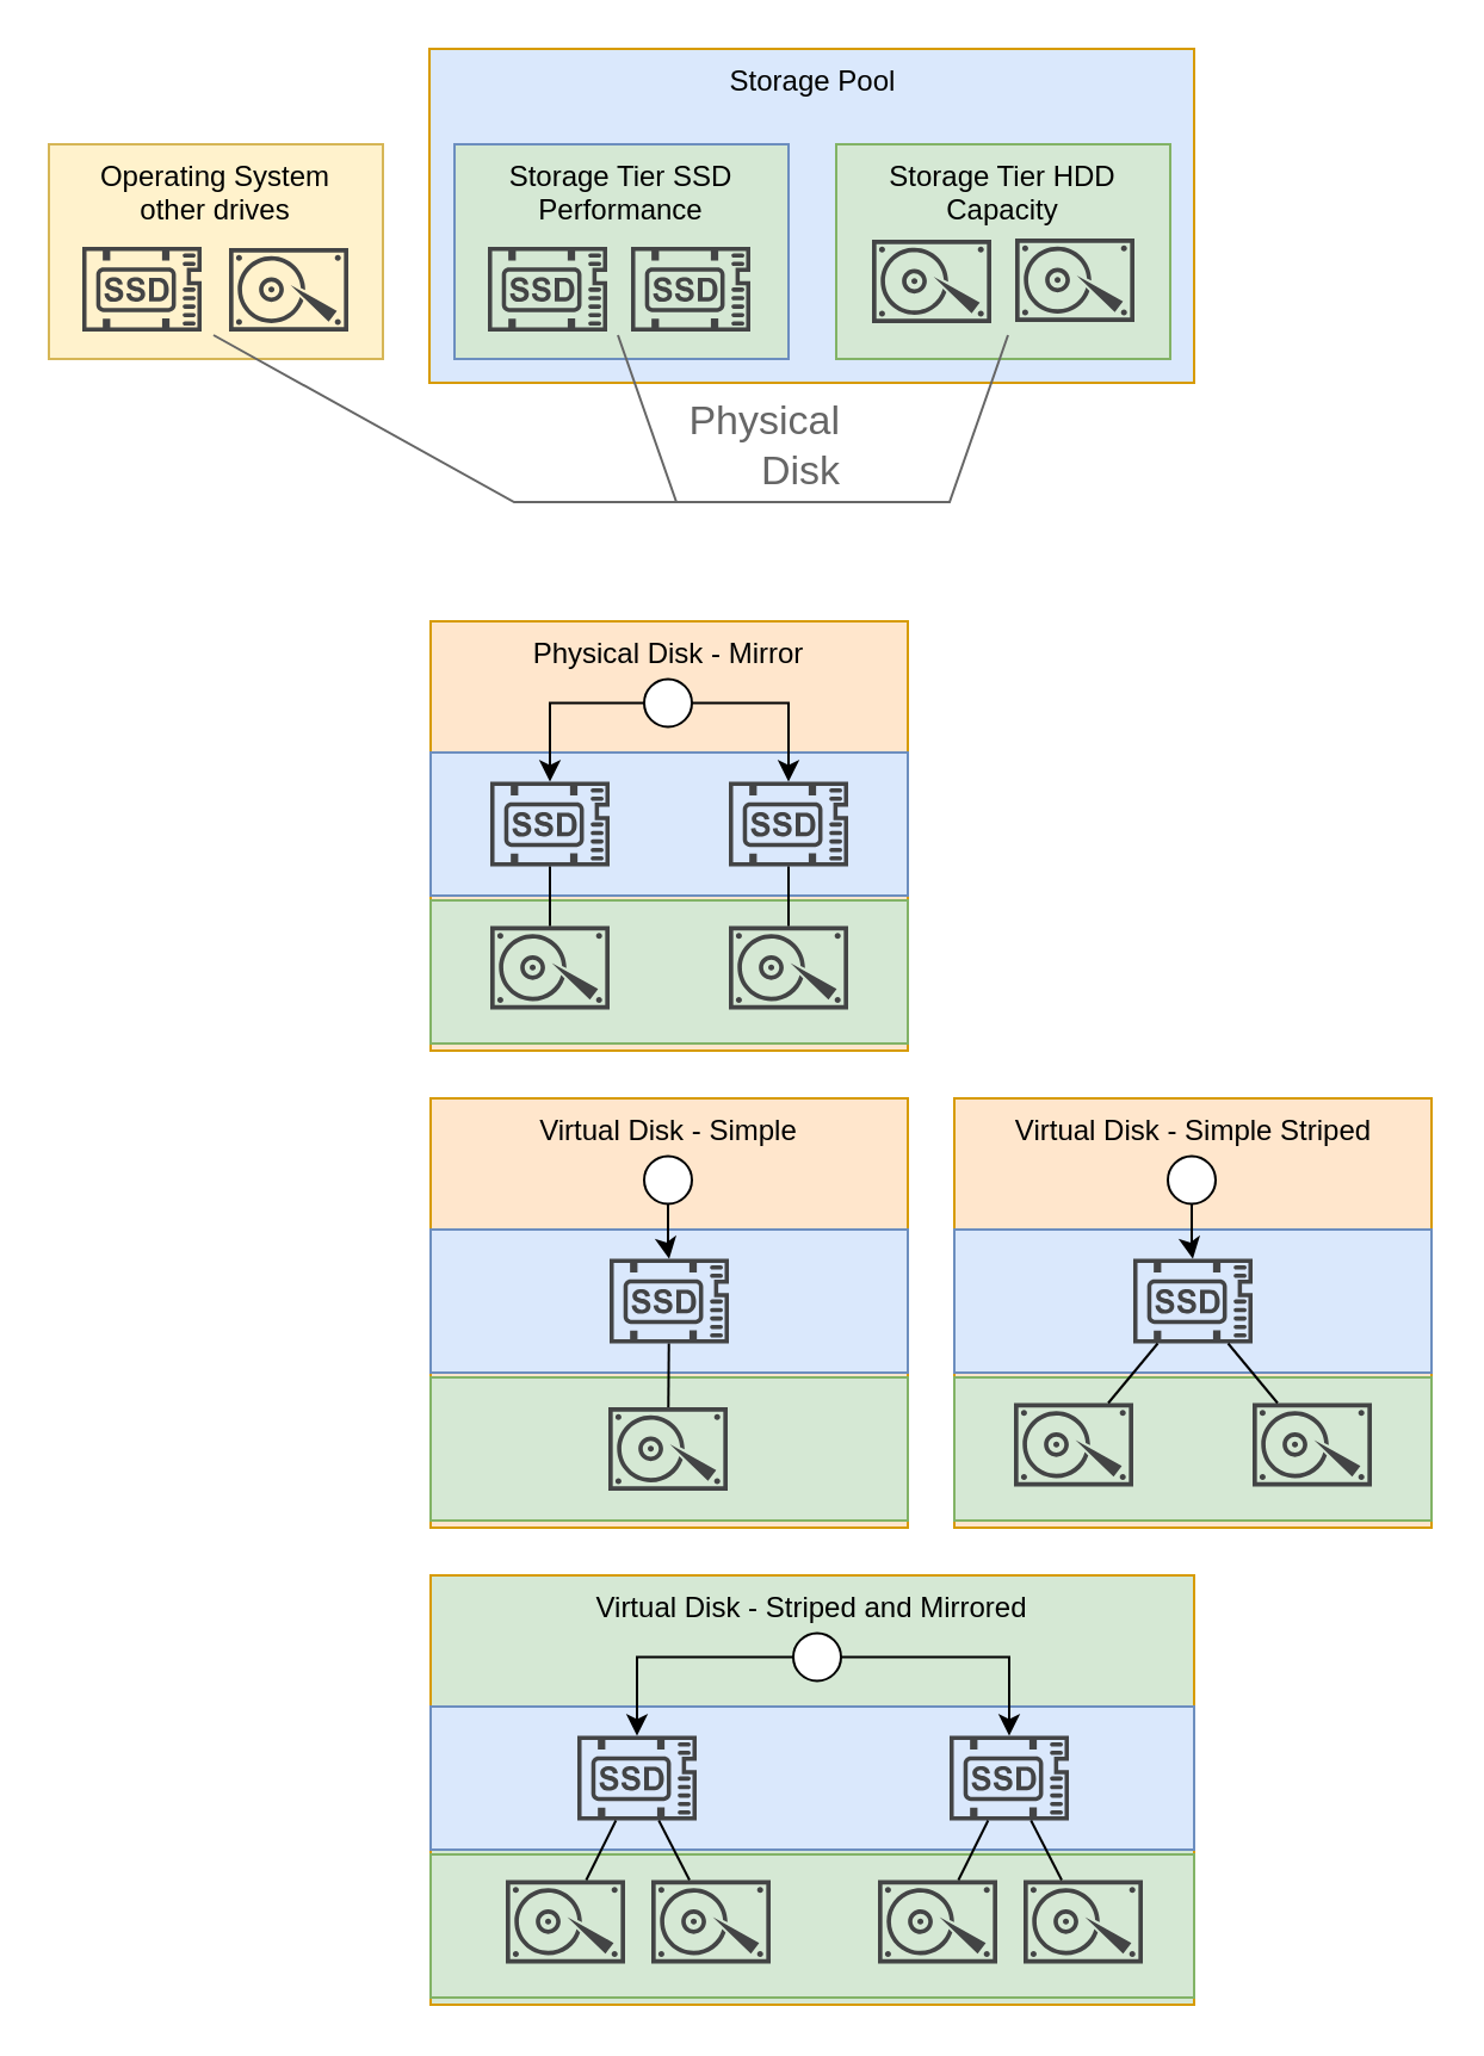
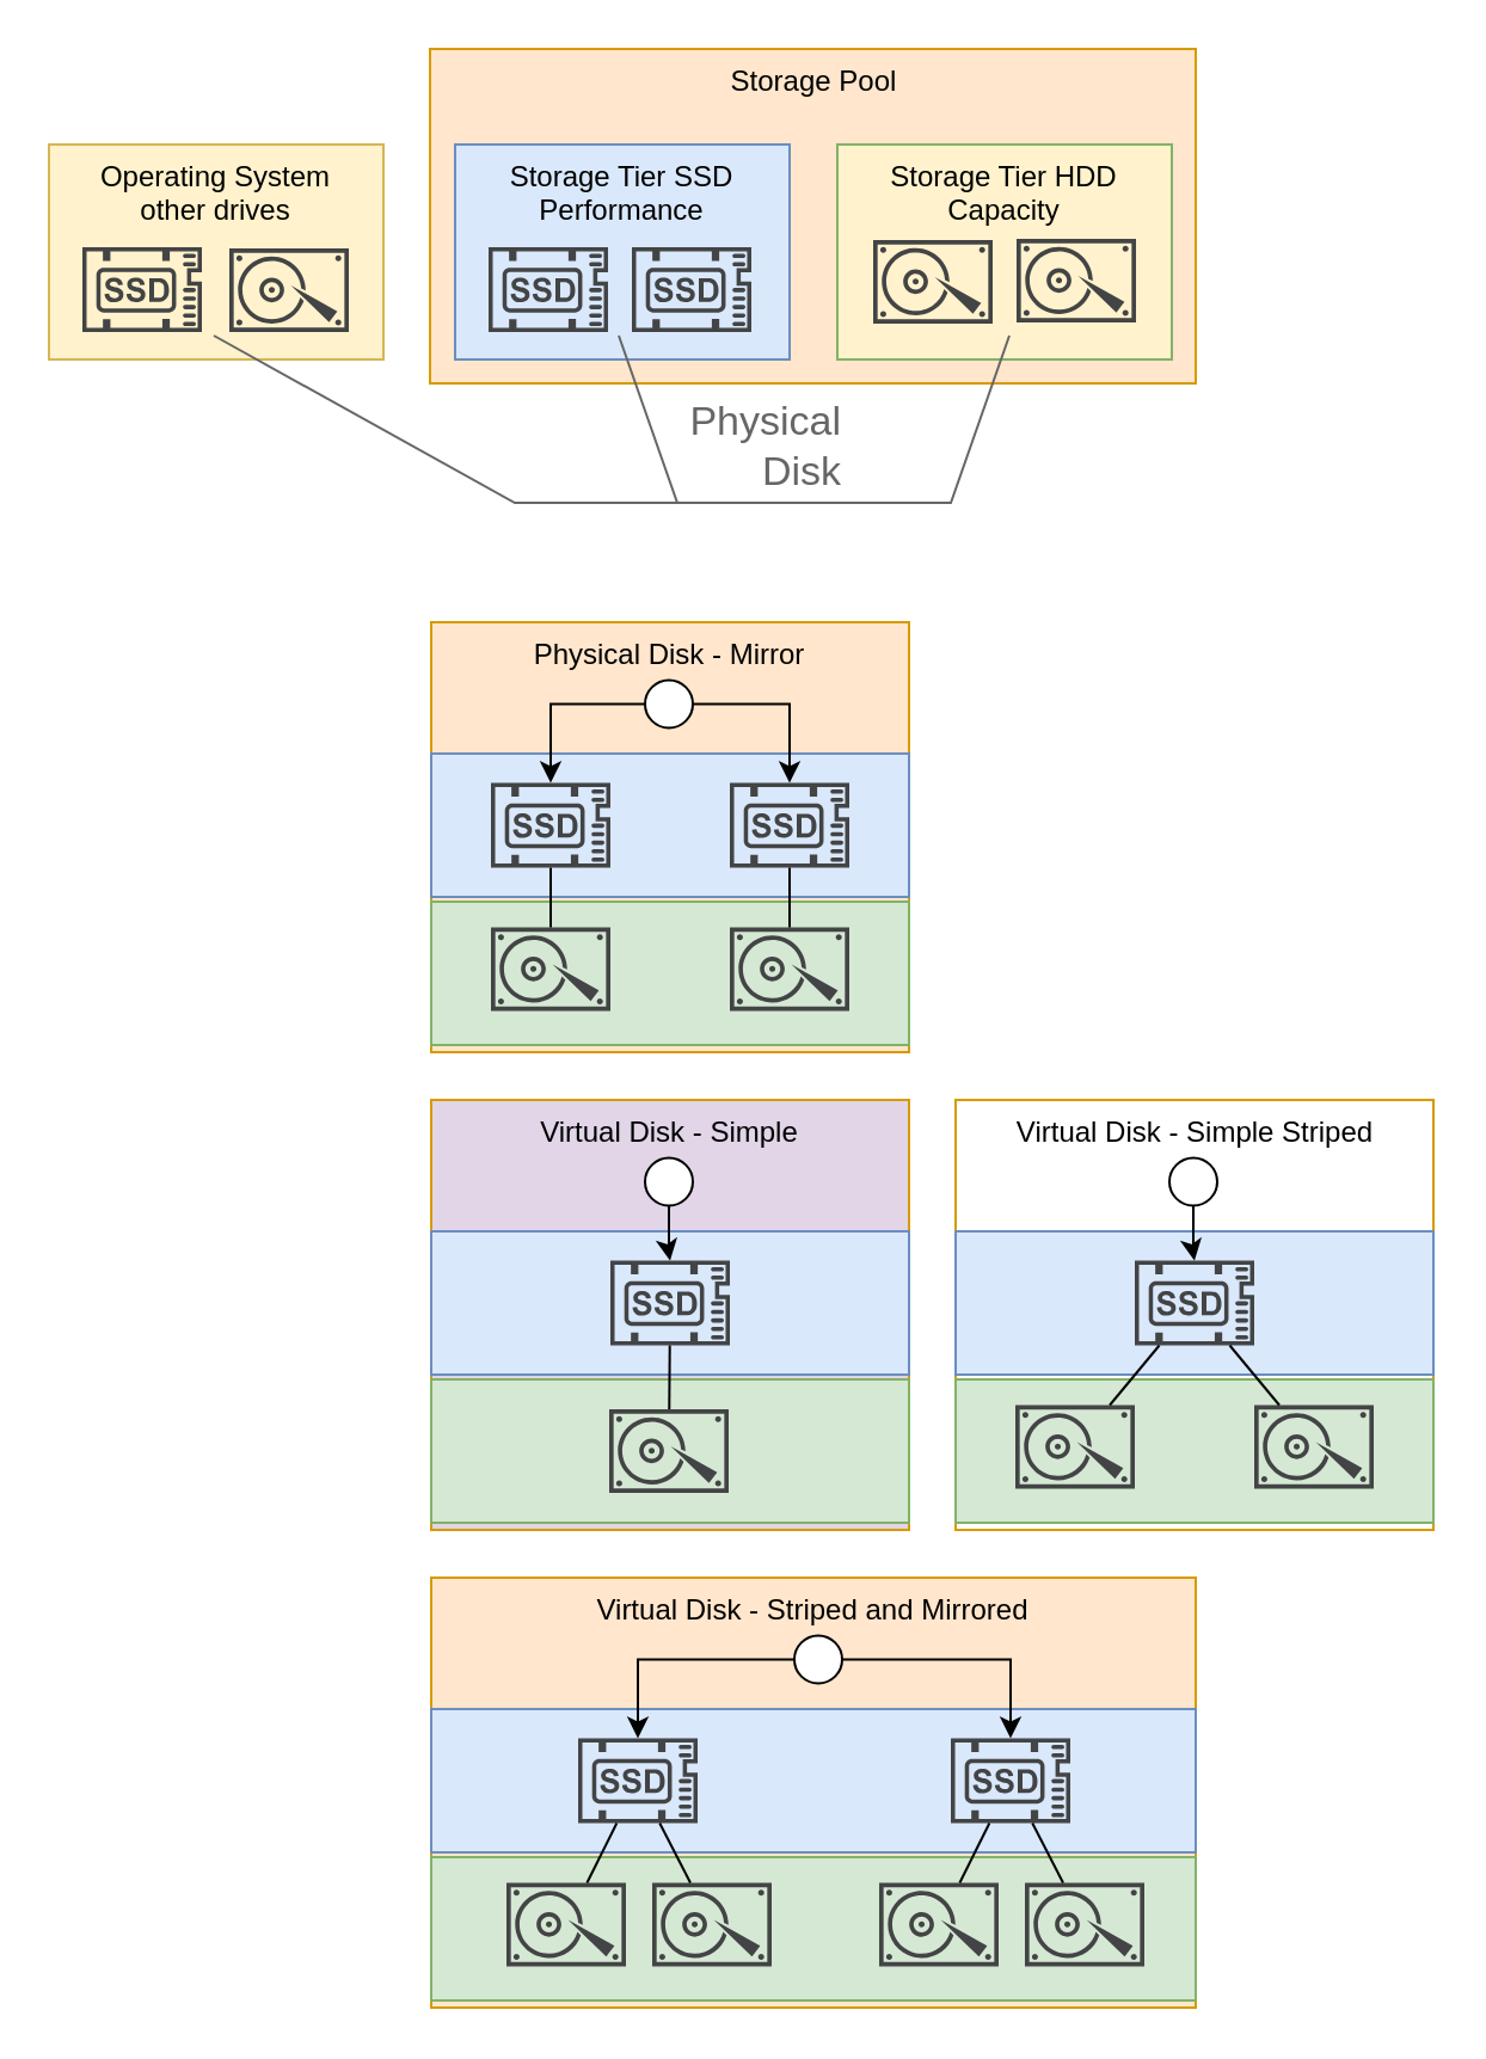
- <mxCell id="5" value="Storage Pool" style="rounded=0;whiteSpace=wrap;html=1;verticalAlign=top;fillColor=#dae8fc;strokeColor=#d79b00;" parent="1" vertex="1"><mxGeometry x="179.5" y="20" width="320.5" height="140" as="geometry" /></mxCell>
+ <mxCell id="5" value="Storage Pool" style="rounded=0;whiteSpace=wrap;html=1;verticalAlign=top;fillColor=#ffe6cc;strokeColor=#d79b00;" parent="1" vertex="1"><mxGeometry x="179.5" y="20" width="320.5" height="140" as="geometry" /></mxCell>
- <mxCell id="7" value="Storage Tier SSD Performance" style="rounded=0;whiteSpace=wrap;html=1;verticalAlign=top;fillColor=#d5e8d4;strokeColor=#6c8ebf;" parent="6" vertex="1"><mxGeometry width="140" height="90" as="geometry" /></mxCell>
+ <mxCell id="7" value="Storage Tier SSD Performance" style="rounded=0;whiteSpace=wrap;html=1;verticalAlign=top;fillColor=#dae8fc;strokeColor=#6c8ebf;" parent="6" vertex="1"><mxGeometry width="140" height="90" as="geometry" /></mxCell>
- <mxCell id="12" value="Storage Tier HDD&lt;br&gt;Capacity" style="rounded=0;whiteSpace=wrap;html=1;verticalAlign=top;fillColor=#d5e8d4;strokeColor=#82b366;" parent="11" vertex="1"><mxGeometry width="140" height="90" as="geometry" /></mxCell>
+ <mxCell id="12" value="Storage Tier HDD&lt;br&gt;Capacity" style="rounded=0;whiteSpace=wrap;html=1;verticalAlign=top;fillColor=#fff2cc;strokeColor=#82b366;" parent="11" vertex="1"><mxGeometry width="140" height="90" as="geometry" /></mxCell>
- <mxCell id="58" value="Virtual Disk - Simple" style="rounded=0;whiteSpace=wrap;html=1;verticalAlign=top;fillColor=#ffe6cc;strokeColor=#d79b00;" vertex="1" parent="1"><mxGeometry x="180" y="460" width="200" height="180" as="geometry" /></mxCell>
+ <mxCell id="58" value="Virtual Disk - Simple" style="rounded=0;whiteSpace=wrap;html=1;verticalAlign=top;fillColor=#e1d5e7;strokeColor=#d79b00;" vertex="1" parent="1"><mxGeometry x="180" y="460" width="200" height="180" as="geometry" /></mxCell>
- <mxCell id="25" value="Virtual Disk - Simple Striped" style="rounded=0;whiteSpace=wrap;html=1;verticalAlign=top;fillColor=#ffe6cc;strokeColor=#d79b00;" parent="1" vertex="1"><mxGeometry x="399.5" y="460" width="200" height="180" as="geometry" /></mxCell>
+ <mxCell id="25" value="Virtual Disk - Simple Striped" style="rounded=0;whiteSpace=wrap;html=1;verticalAlign=top;fillColor=#ffffff;strokeColor=#d79b00;" parent="1" vertex="1"><mxGeometry x="399.5" y="460" width="200" height="180" as="geometry" /></mxCell>
- <mxCell id="35" value="Virtual Disk - Striped and Mirrored" style="rounded=0;whiteSpace=wrap;html=1;verticalAlign=top;fillColor=#d5e8d4;strokeColor=#d79b00;" parent="1" vertex="1"><mxGeometry x="180" y="660" width="320" height="180" as="geometry" /></mxCell>
+ <mxCell id="35" value="Virtual Disk - Striped and Mirrored" style="rounded=0;whiteSpace=wrap;html=1;verticalAlign=top;fillColor=#ffe6cc;strokeColor=#d79b00;" parent="1" vertex="1"><mxGeometry x="180" y="660" width="320" height="180" as="geometry" /></mxCell>
